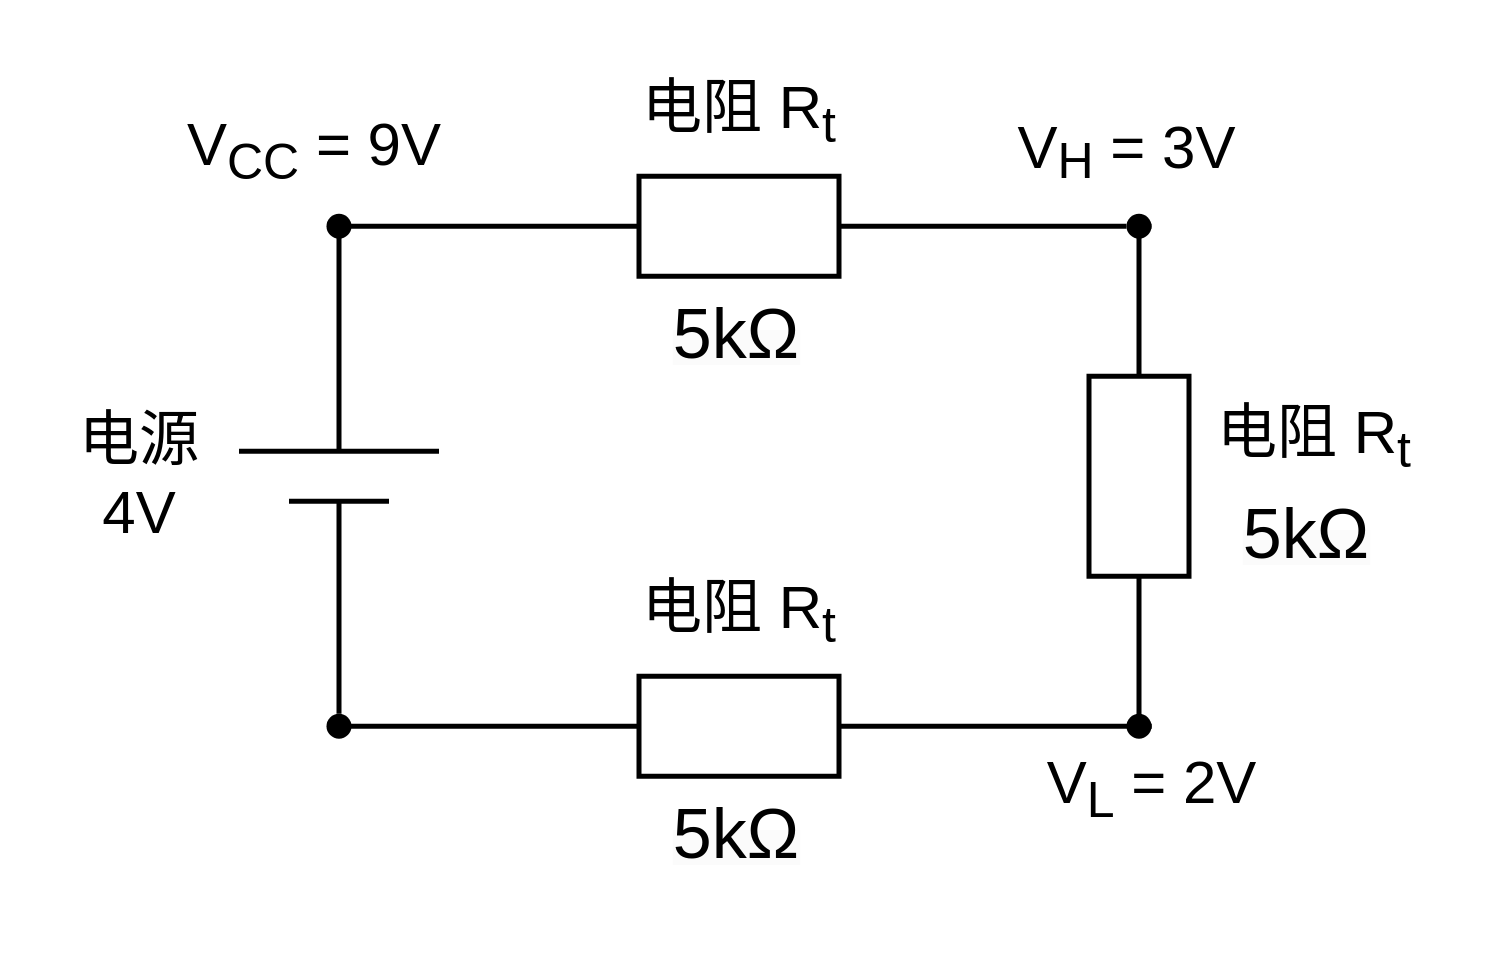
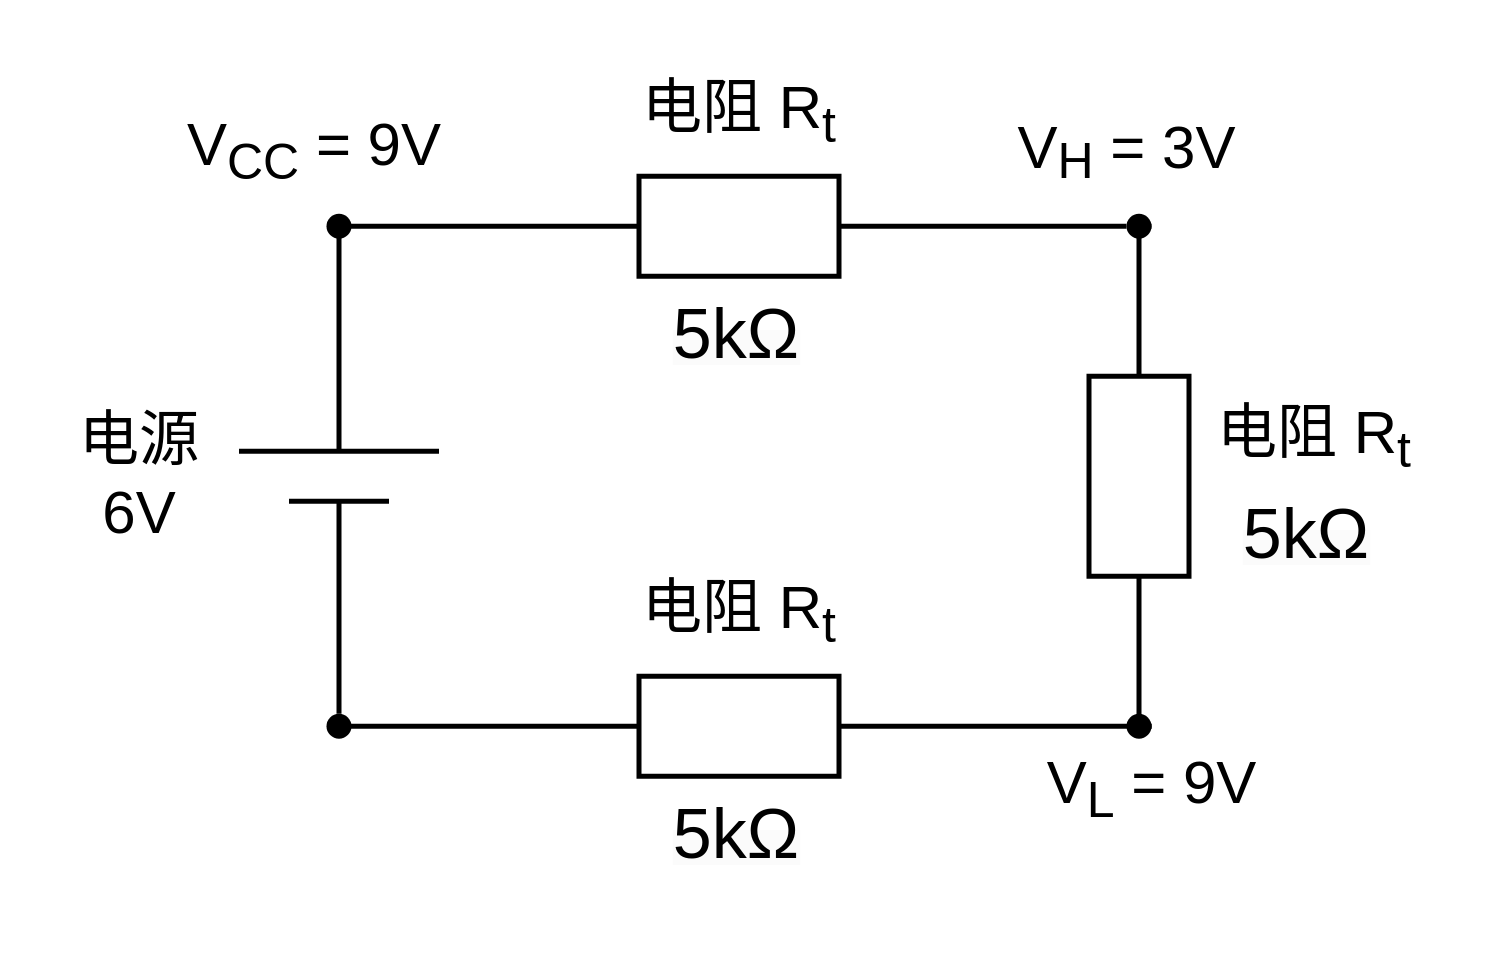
- <mxCell id="8" value="&lt;font style=&quot;font-size: 24px;&quot;&gt;电源&lt;br&gt;4V&lt;/font&gt;" style="text;html=1;align=center;verticalAlign=middle;resizable=0;points=[];autosize=1;strokeColor=none;fillColor=none;" vertex="1" parent="1"><mxGeometry x="20" y="155" width="70" height="70" as="geometry" /></mxCell>
+ <mxCell id="8" value="&lt;font style=&quot;font-size: 24px;&quot;&gt;电源&lt;br&gt;6V&lt;/font&gt;" style="text;html=1;align=center;verticalAlign=middle;resizable=0;points=[];autosize=1;strokeColor=none;fillColor=none;" vertex="1" parent="1"><mxGeometry x="20" y="155" width="70" height="70" as="geometry" /></mxCell>
- <mxCell id="28" value="&lt;font style=&quot;font-size: 24px;&quot;&gt;V&lt;/font&gt;&lt;font style=&quot;font-size: 24px; background-color: light-dark(#ffffff, var(--ge-dark-color, #121212));&quot;&gt;&lt;sub&gt;L&lt;/sub&gt;&lt;/font&gt;&lt;font style=&quot;&quot;&gt;&lt;span style=&quot;font-size: 24px;&quot;&gt;&amp;nbsp;= 2V&lt;/span&gt;&lt;/font&gt;" style="text;html=1;align=center;verticalAlign=middle;resizable=0;points=[];autosize=1;strokeColor=none;fillColor=none;" vertex="1" parent="1"><mxGeometry x="405" y="290" width="110" height="50" as="geometry" /></mxCell>
+ <mxCell id="28" value="&lt;font style=&quot;font-size: 24px;&quot;&gt;V&lt;/font&gt;&lt;font style=&quot;font-size: 24px; background-color: light-dark(#ffffff, var(--ge-dark-color, #121212));&quot;&gt;&lt;sub&gt;L&lt;/sub&gt;&lt;/font&gt;&lt;font style=&quot;&quot;&gt;&lt;span style=&quot;font-size: 24px;&quot;&gt;&amp;nbsp;= 9V&lt;/span&gt;&lt;/font&gt;" style="text;html=1;align=center;verticalAlign=middle;resizable=0;points=[];autosize=1;strokeColor=none;fillColor=none;" vertex="1" parent="1"><mxGeometry x="405" y="290" width="110" height="50" as="geometry" /></mxCell>
